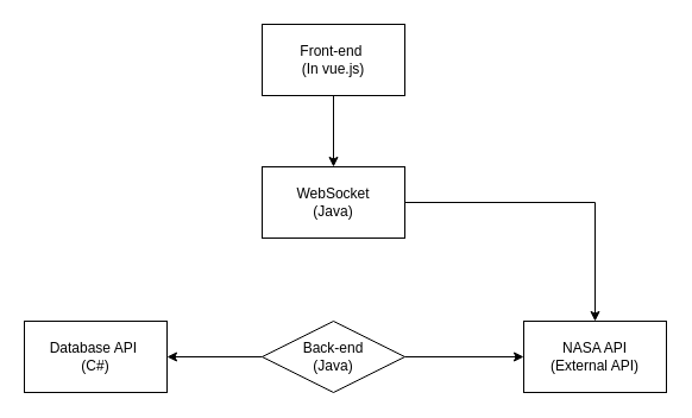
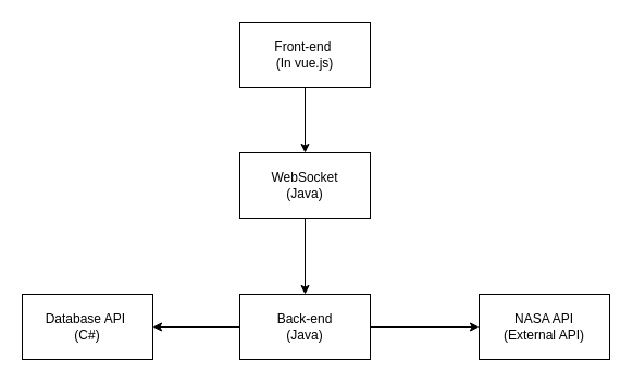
- <mxCell id="4" style="edgeStyle=orthogonalEdgeStyle;rounded=0;orthogonalLoop=1;jettySize=auto;html=1;" parent="1" source="5" target="10" edge="1"><mxGeometry relative="1" as="geometry" /></mxCell>
+ <mxCell id="4" style="edgeStyle=orthogonalEdgeStyle;rounded=0;orthogonalLoop=1;jettySize=auto;html=1;entryX=0.5;entryY=0;entryDx=0;entryDy=0;" parent="1" source="5" target="8" edge="1"><mxGeometry relative="1" as="geometry" /></mxCell>
- <mxCell id="8" value="Back-end&lt;br&gt;(Java)" style="rhombus;whiteSpace=wrap;html=1;" parent="1" vertex="1"><mxGeometry x="220" y="270" width="120" height="60" as="geometry" /></mxCell>
+ <mxCell id="8" value="Back-end&lt;br&gt;(Java)" style="rounded=0;whiteSpace=wrap;html=1;" parent="1" vertex="1"><mxGeometry x="220" y="270" width="120" height="60" as="geometry" /></mxCell>
